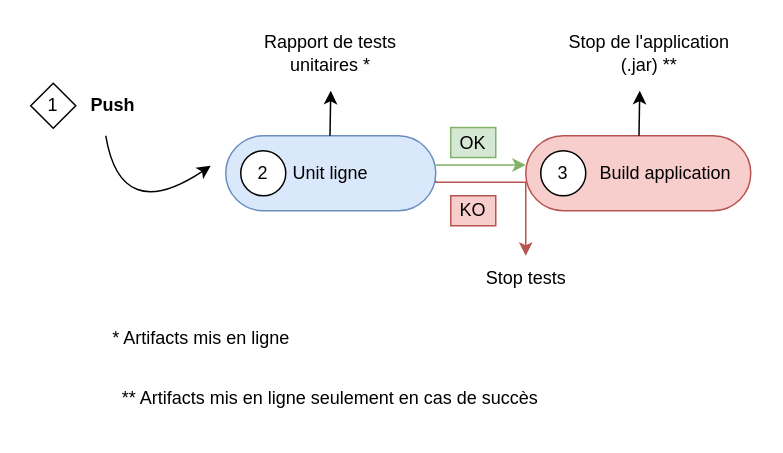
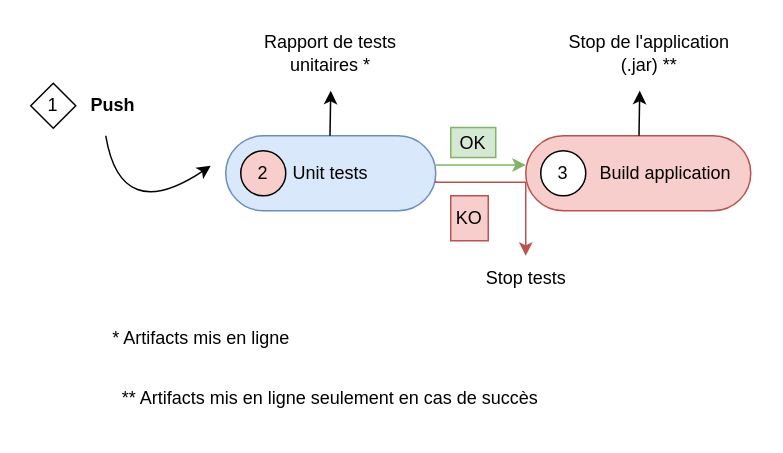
- <mxCell id="18" value="2" style="ellipse;whiteSpace=wrap;html=1;aspect=fixed;" parent="1" vertex="1"><mxGeometry x="160" y="100" width="30" height="30" as="geometry" /></mxCell>
+ <mxCell id="18" value="2" style="ellipse;whiteSpace=wrap;html=1;aspect=fixed;fillColor=#f8cecc;" parent="1" vertex="1"><mxGeometry x="160" y="100" width="30" height="30" as="geometry" /></mxCell>
- <mxCell id="4" value="Unit ligne" style="rounded=1;whiteSpace=wrap;html=1;arcSize=50;fillColor=#dae8fc;strokeColor=#6c8ebf;" parent="1" vertex="1"><mxGeometry x="150" y="90" width="140" height="50" as="geometry" /></mxCell>
+ <mxCell id="4" value="Unit tests" style="rounded=1;whiteSpace=wrap;html=1;arcSize=50;fillColor=#dae8fc;strokeColor=#6c8ebf;" parent="1" vertex="1"><mxGeometry x="150" y="90" width="140" height="50" as="geometry" /></mxCell>
- <mxCell id="15" value="KO" style="text;html=1;strokeColor=#b85450;fillColor=#f8cecc;align=center;verticalAlign=middle;whiteSpace=wrap;rounded=0;" parent="1" vertex="1"><mxGeometry x="300" y="130" width="30" height="20" as="geometry" /></mxCell>
+ <mxCell id="15" value="KO" style="text;html=1;strokeColor=#b85450;fillColor=#f8cecc;align=center;verticalAlign=middle;whiteSpace=wrap;rounded=0;" parent="1" vertex="1"><mxGeometry x="300" y="130" width="25" height="30" as="geometry" /></mxCell>
